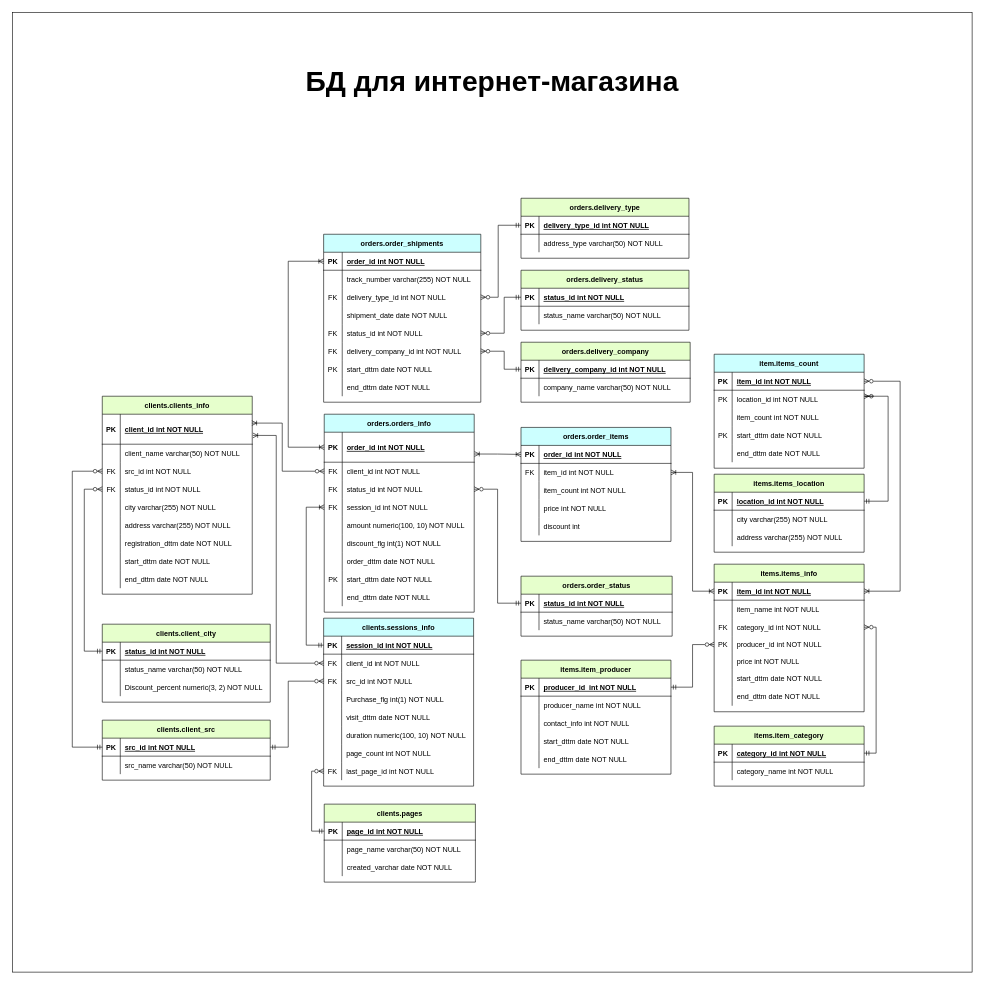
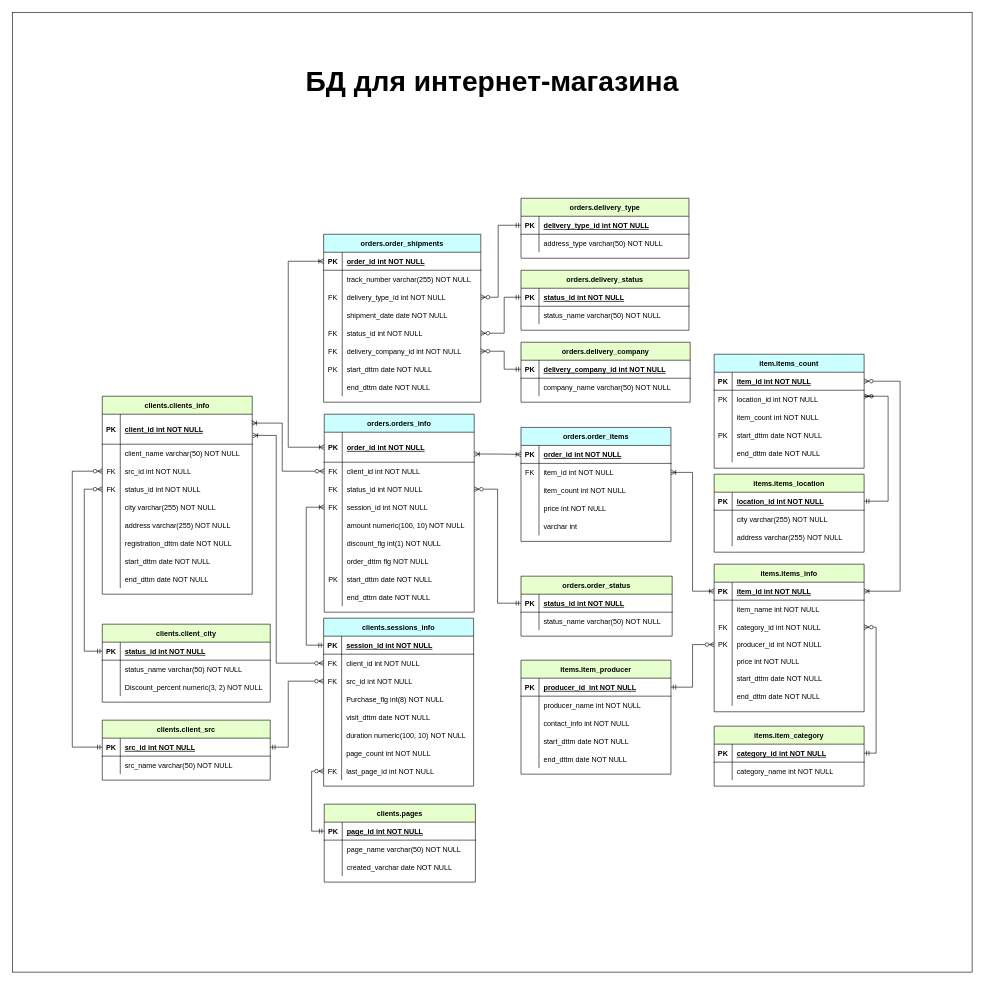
- <mxCell id="155" value="discount int " style="shape=partialRectangle;overflow=hidden;connectable=0;fillColor=none;top=0;left=0;bottom=0;right=0;align=left;spacingLeft=6;" vertex="1" parent="153"><mxGeometry x="30" width="220" height="30" as="geometry"><mxRectangle width="220" height="30" as="alternateBounds" /></mxGeometry></mxCell>
+ <mxCell id="155" value="varchar int " style="shape=partialRectangle;overflow=hidden;connectable=0;fillColor=none;top=0;left=0;bottom=0;right=0;align=left;spacingLeft=6;" vertex="1" parent="153"><mxGeometry x="30" width="220" height="30" as="geometry"><mxRectangle width="220" height="30" as="alternateBounds" /></mxGeometry></mxCell>
- <mxCell id="24" value="order_dttm date NOT NULL" style="shape=partialRectangle;overflow=hidden;connectable=0;fillColor=none;top=0;left=0;bottom=0;right=0;align=left;spacingLeft=6;" vertex="1" parent="22"><mxGeometry x="30" width="220" height="30" as="geometry"><mxRectangle width="220" height="30" as="alternateBounds" /></mxGeometry></mxCell>
+ <mxCell id="24" value="order_dttm flg NOT NULL" style="shape=partialRectangle;overflow=hidden;connectable=0;fillColor=none;top=0;left=0;bottom=0;right=0;align=left;spacingLeft=6;" vertex="1" parent="22"><mxGeometry x="30" width="220" height="30" as="geometry"><mxRectangle width="220" height="30" as="alternateBounds" /></mxGeometry></mxCell>
- <mxCell id="116" value="Purchase_flg int(1) NOT NULL" style="shape=partialRectangle;overflow=hidden;connectable=0;fillColor=none;top=0;left=0;bottom=0;right=0;align=left;spacingLeft=6;" vertex="1" parent="114"><mxGeometry x="30" width="220" height="30" as="geometry"><mxRectangle width="220" height="30" as="alternateBounds" /></mxGeometry></mxCell>
+ <mxCell id="116" value="Purchase_flg int(8) NOT NULL" style="shape=partialRectangle;overflow=hidden;connectable=0;fillColor=none;top=0;left=0;bottom=0;right=0;align=left;spacingLeft=6;" vertex="1" parent="114"><mxGeometry x="30" width="220" height="30" as="geometry"><mxRectangle width="220" height="30" as="alternateBounds" /></mxGeometry></mxCell>
